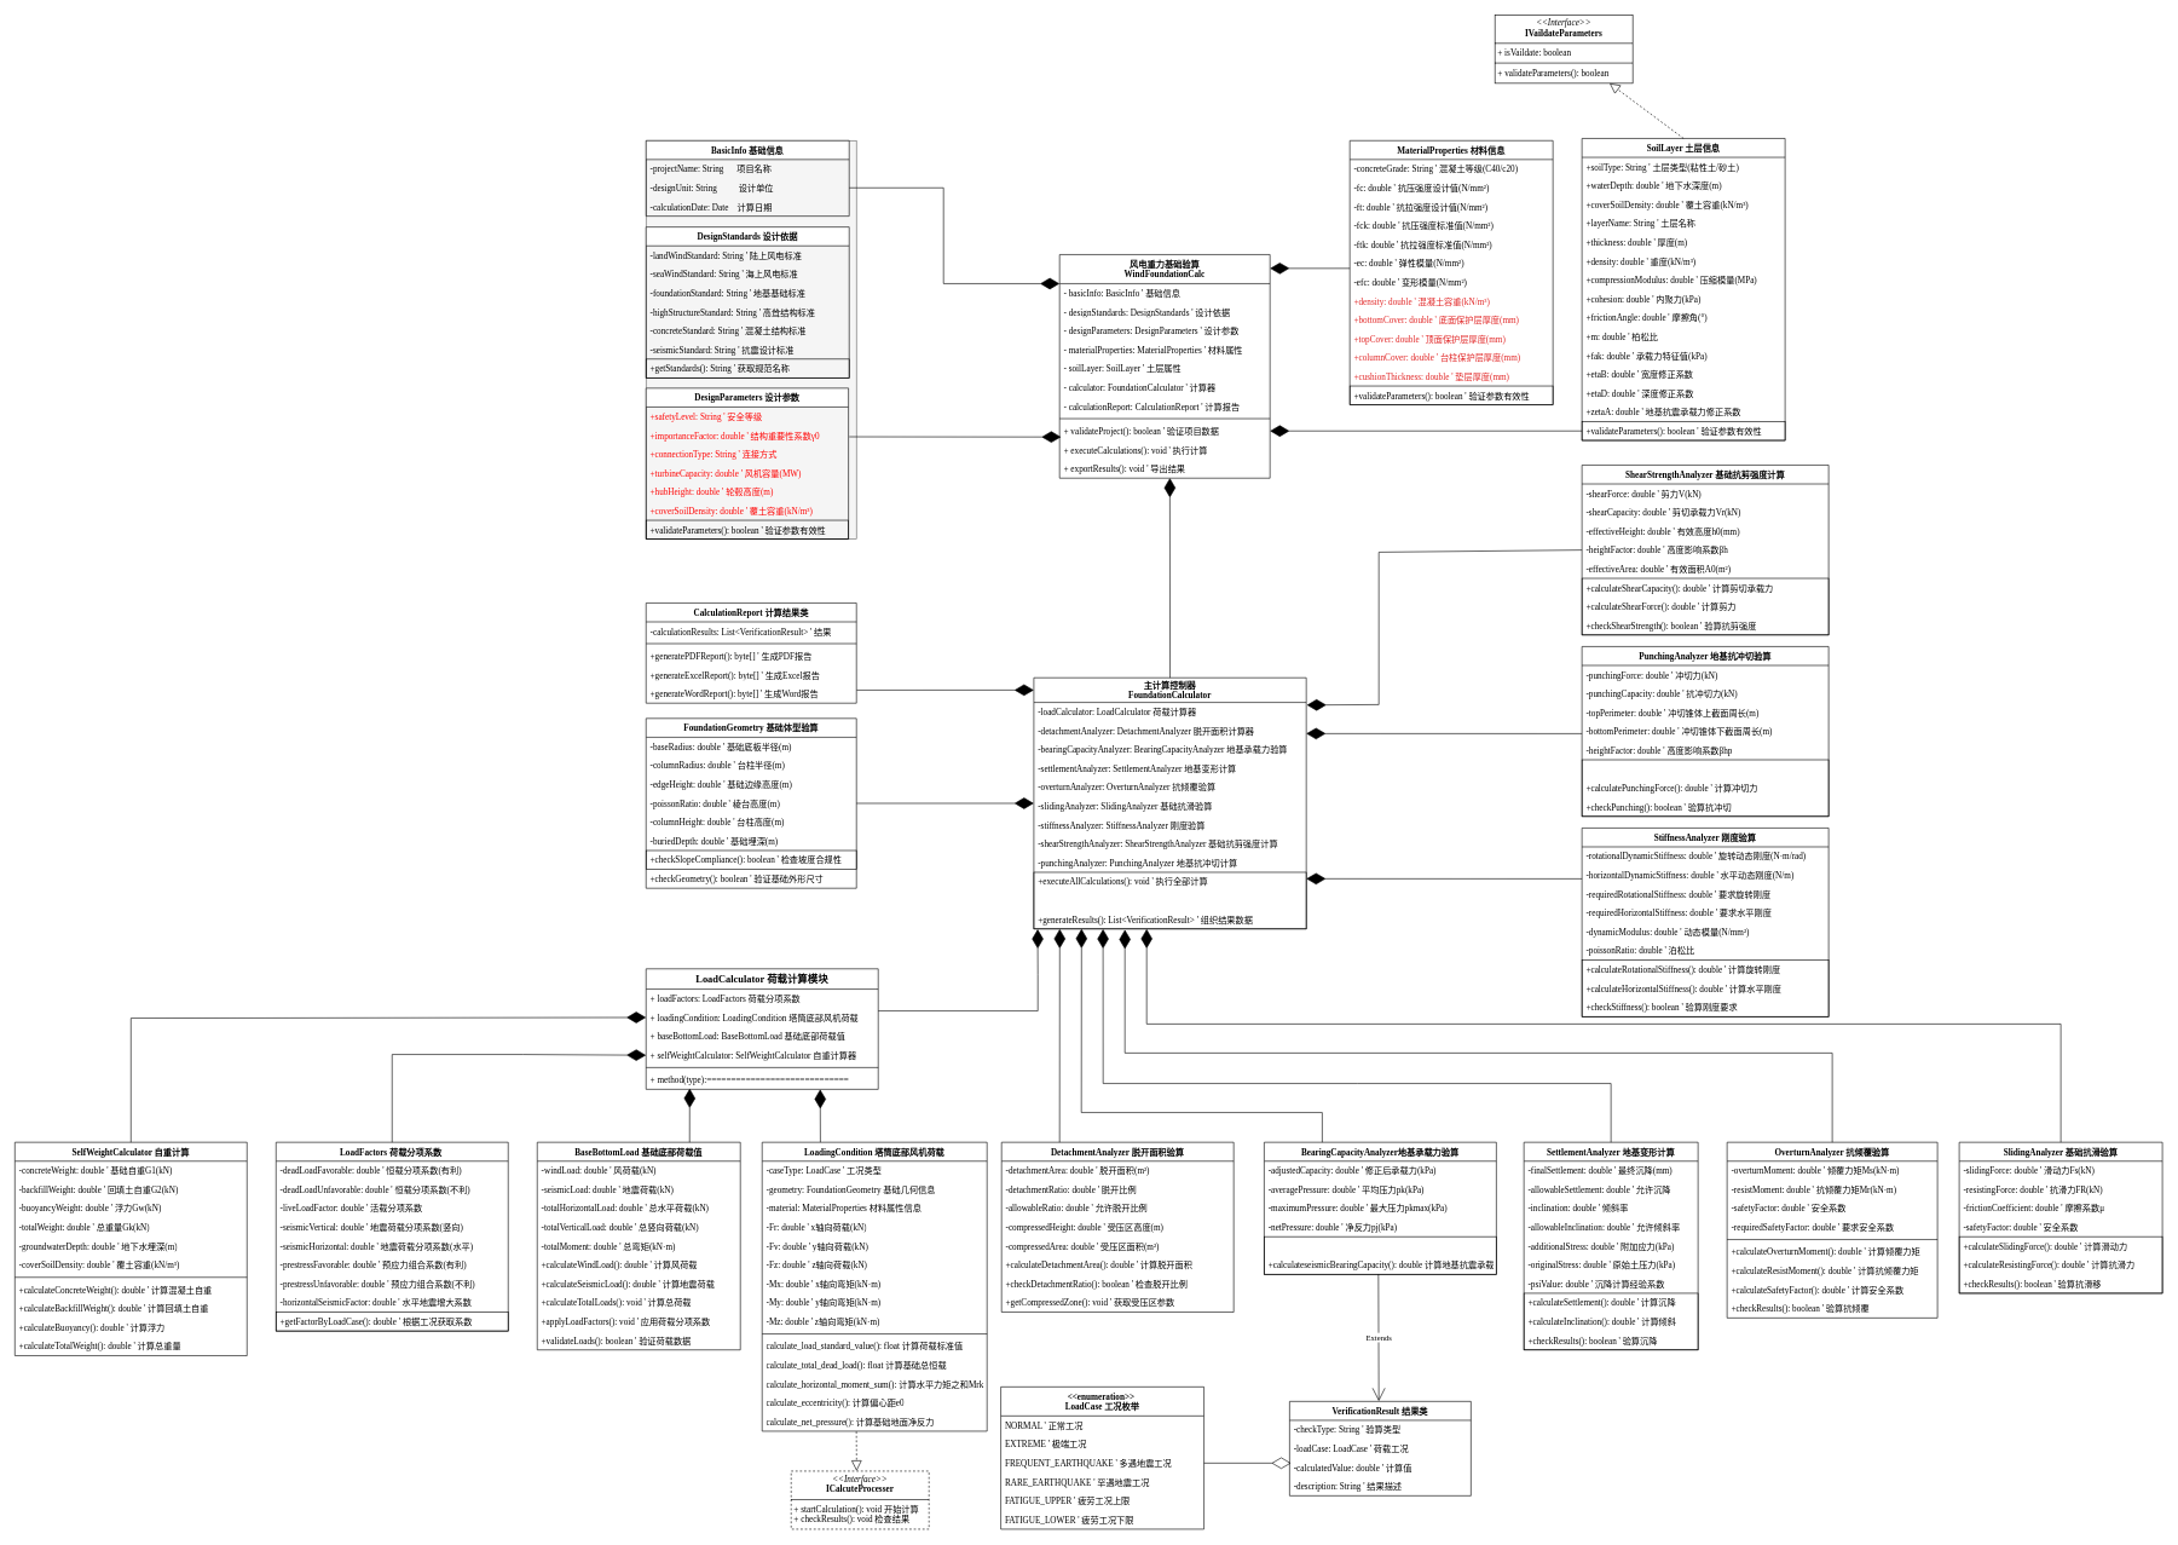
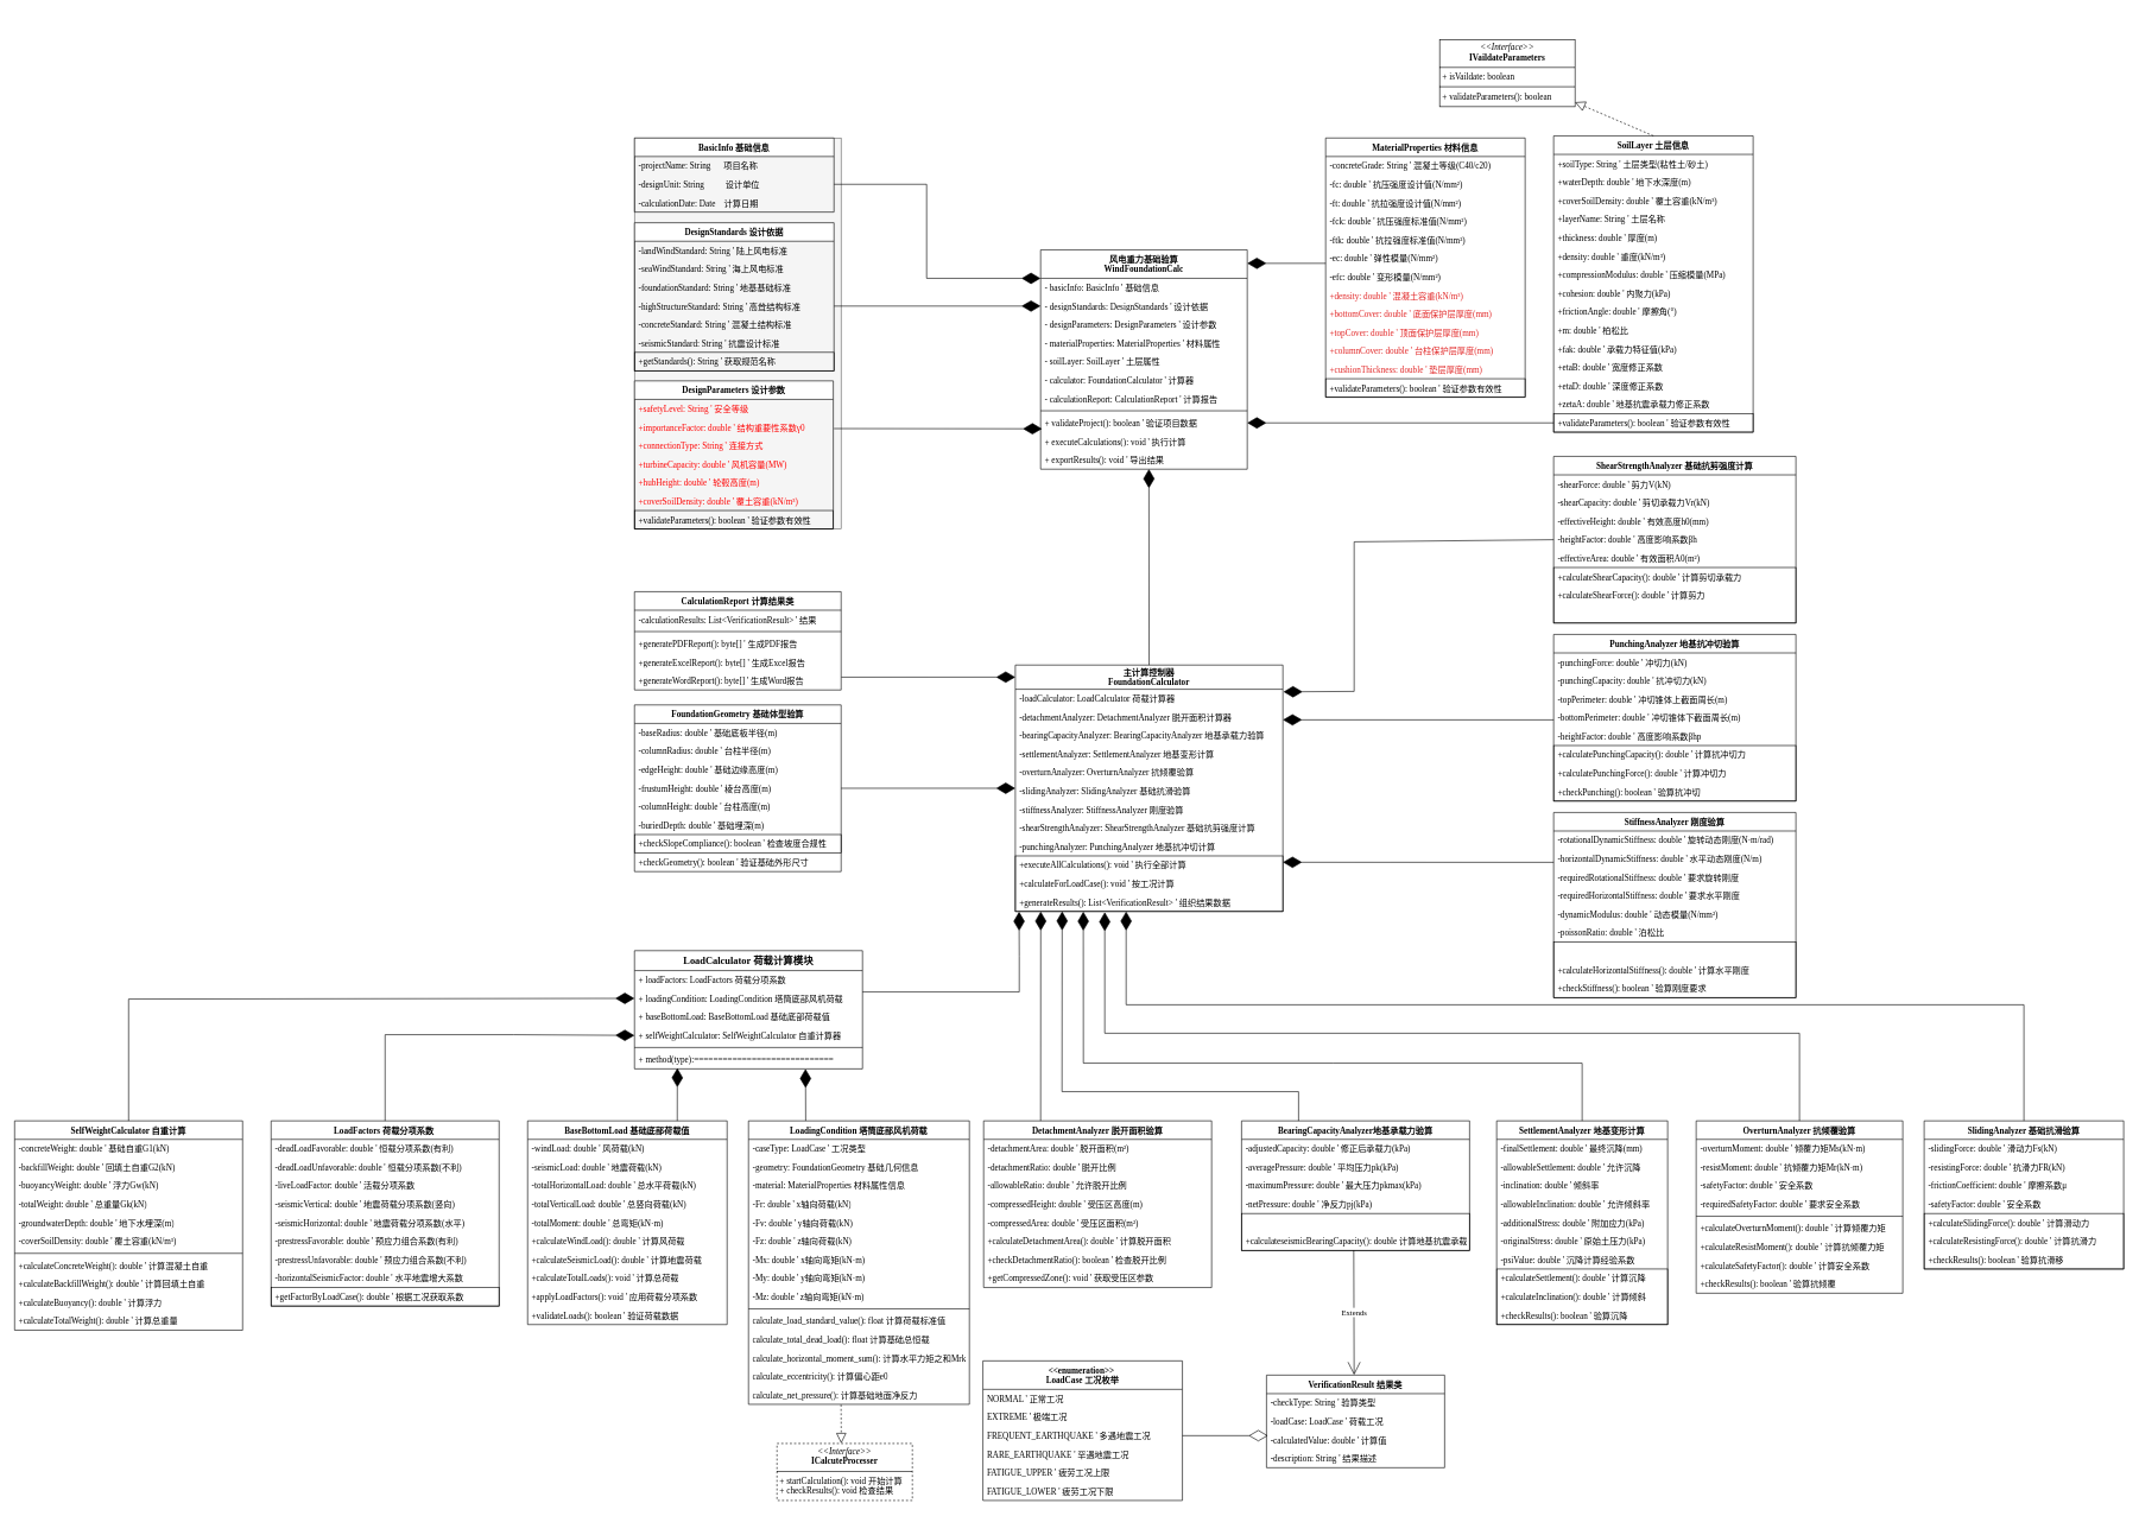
- <mxCell id="138" value="&lt;p style=&quot;margin:0px;margin-top:4px;text-align:center;&quot;&gt;&lt;i&gt;&amp;lt;&amp;lt;Interface&amp;gt;&amp;gt;&lt;/i&gt;&lt;br&gt;&lt;b&gt;IVaildateParameters&lt;/b&gt;&lt;/p&gt;&lt;hr size=&quot;1&quot; style=&quot;border-style:solid;&quot;&gt;&lt;p style=&quot;margin:0px;margin-left:4px;&quot;&gt;+ isVaildate: boolean&lt;br&gt;&lt;/p&gt;&lt;hr size=&quot;1&quot; style=&quot;border-style:solid;&quot;&gt;&lt;p style=&quot;margin:0px;margin-left:4px;&quot;&gt;+&amp;nbsp;&lt;span style=&quot;text-wrap-mode: nowrap; background-color: transparent; color: light-dark(rgb(0, 0, 0), rgb(255, 255, 255));&quot;&gt;validateParameters(): boolean&lt;/span&gt;&lt;br&gt;&lt;/p&gt;" style="verticalAlign=top;align=left;overflow=fill;html=1;whiteSpace=wrap;fontFamily=Times New Roman;" parent="1" vertex="1"><mxGeometry x="2060" y="20" width="190" height="94" as="geometry" /></mxCell>
+ <mxCell id="138" value="&lt;p style=&quot;margin:0px;margin-top:4px;text-align:center;&quot;&gt;&lt;i&gt;&amp;lt;&amp;lt;Interface&amp;gt;&amp;gt;&lt;/i&gt;&lt;br&gt;&lt;b&gt;IVaildateParameters&lt;/b&gt;&lt;/p&gt;&lt;hr size=&quot;1&quot; style=&quot;border-style:solid;&quot;&gt;&lt;p style=&quot;margin:0px;margin-left:4px;&quot;&gt;+ isVaildate: boolean&lt;br&gt;&lt;/p&gt;&lt;hr size=&quot;1&quot; style=&quot;border-style:solid;&quot;&gt;&lt;p style=&quot;margin:0px;margin-left:4px;&quot;&gt;+&amp;nbsp;&lt;span style=&quot;text-wrap-mode: nowrap; background-color: transparent; color: light-dark(rgb(0, 0, 0), rgb(255, 255, 255));&quot;&gt;validateParameters(): boolean&lt;/span&gt;&lt;br&gt;&lt;/p&gt;" style="verticalAlign=top;align=left;overflow=fill;html=1;whiteSpace=wrap;fontFamily=Times New Roman;" parent="1" vertex="1"><mxGeometry x="2020" y="55" width="190" height="94" as="geometry" /></mxCell>
+ <mxCell id="161" value="" style="endArrow=diamondThin;endFill=1;endSize=24;html=1;rounded=0;entryX=0;entryY=0.5;entryDx=0;entryDy=0;exitX=1;exitY=0.5;exitDx=0;exitDy=0;fontFamily=Times New Roman;" parent="1" source="148" target="128" edge="1"><mxGeometry width="160" relative="1" as="geometry"><mxPoint x="1170" y="430" as="sourcePoint" /><mxPoint x="1459.13" y="493.012" as="targetPoint" /></mxGeometry></mxCell>
- <mxCell id="96" value="        +checkShearStrength(): boolean ' 验算抗剪强度" style="text;strokeColor=none;fillColor=none;align=left;verticalAlign=top;spacingLeft=4;spacingRight=4;overflow=hidden;rotatable=0;points=[[0,0.5],[1,0.5]];portConstraint=eastwest;fontFamily=Times New Roman;" parent="93" vertex="1"><mxGeometry y="52" width="340" height="26" as="geometry" /></mxCell>
+ <mxCell id="104" value="        +calculatePunchingCapacity(): double ' 计算抗冲切力" style="text;strokeColor=none;fillColor=none;align=left;verticalAlign=top;spacingLeft=4;spacingRight=4;overflow=hidden;rotatable=0;points=[[0,0.5],[1,0.5]];portConstraint=eastwest;fontFamily=Times New Roman;" parent="103" vertex="1"><mxGeometry width="340" height="26" as="geometry" /></mxCell>
- <mxCell id="6" value="        -poissonRatio: double         ' 棱台高度(m)" style="text;strokeColor=none;fillColor=none;align=left;verticalAlign=top;spacingLeft=4;spacingRight=4;overflow=hidden;rotatable=0;points=[[0,0.5],[1,0.5]];portConstraint=eastwest;fontFamily=Times New Roman;" parent="2" vertex="1"><mxGeometry y="104" width="290" height="26" as="geometry" /></mxCell>
+ <mxCell id="6" value="        -frustumHeight: double         ' 棱台高度(m)" style="text;strokeColor=none;fillColor=none;align=left;verticalAlign=top;spacingLeft=4;spacingRight=4;overflow=hidden;rotatable=0;points=[[0,0.5],[1,0.5]];portConstraint=eastwest;fontFamily=Times New Roman;" parent="2" vertex="1"><mxGeometry y="104" width="290" height="26" as="geometry" /></mxCell>
+ <mxCell id="119" value="        +calculateForLoadCase(): void  ' 按工况计算" style="text;strokeColor=none;fillColor=none;align=left;verticalAlign=top;spacingLeft=4;spacingRight=4;overflow=hidden;rotatable=0;points=[[0,0.5],[1,0.5]];portConstraint=eastwest;fontFamily=Times New Roman;" parent="117" vertex="1"><mxGeometry y="26" width="375.5" height="26" as="geometry" /></mxCell>
- <mxCell id="84" value="        +calculateRotationalStiffness(): double ' 计算旋转刚度" style="text;strokeColor=none;fillColor=none;align=left;verticalAlign=top;spacingLeft=4;spacingRight=4;overflow=hidden;rotatable=0;points=[[0,0.5],[1,0.5]];portConstraint=eastwest;fontFamily=Times New Roman;" parent="83" vertex="1"><mxGeometry width="340" height="26" as="geometry" /></mxCell>
